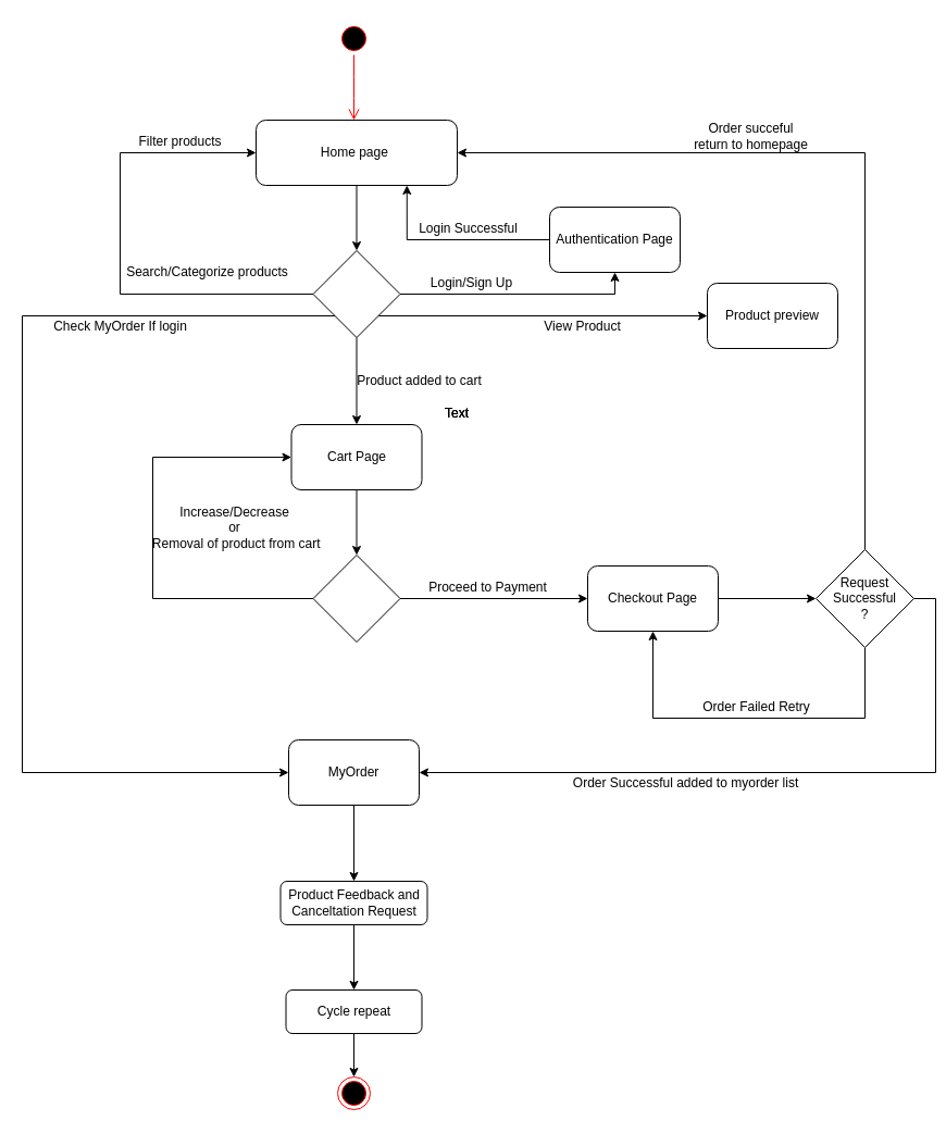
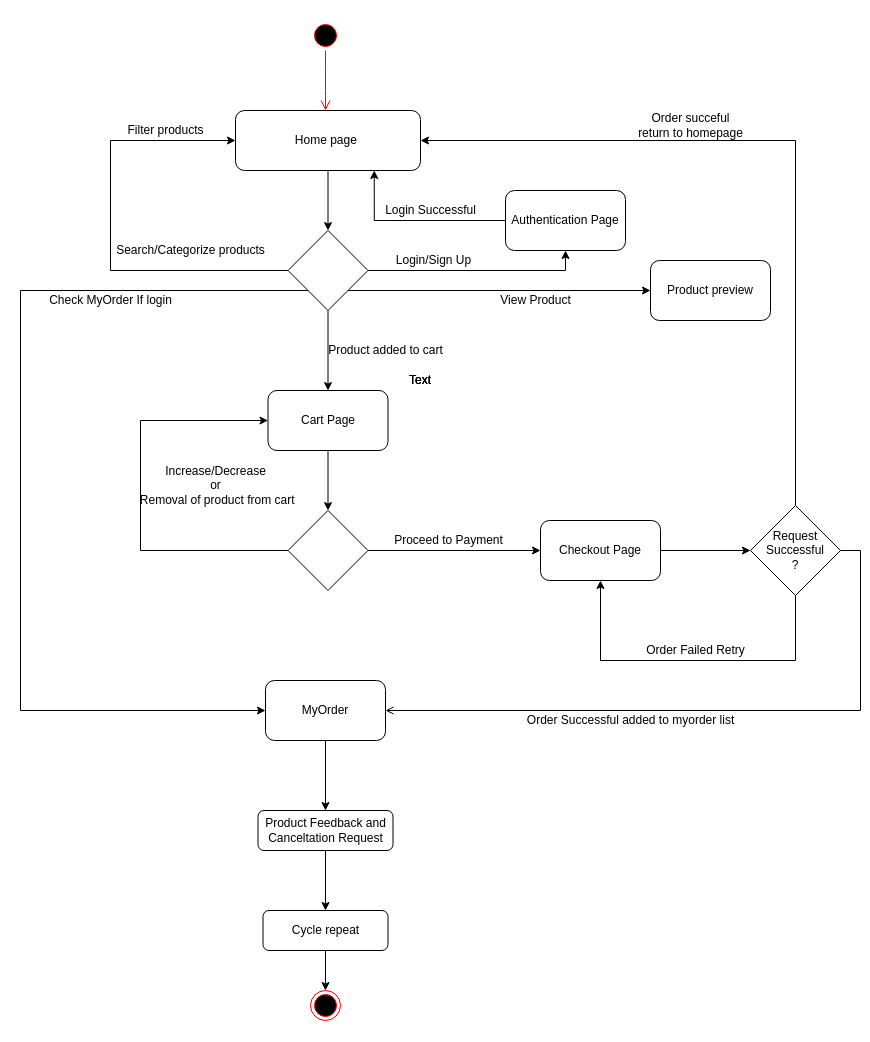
- <mxCell id="28" style="edgeStyle=orthogonalEdgeStyle;rounded=0;orthogonalLoop=1;jettySize=auto;html=1;exitX=1;exitY=0.5;exitDx=0;exitDy=0;entryX=1;entryY=0.5;entryDx=0;entryDy=0;" edge="1" parent="1" source="29" target="33"><mxGeometry relative="1" as="geometry"><mxPoint x="850" y="770" as="targetPoint" /></mxGeometry></mxCell>
+ <mxCell id="28" style="edgeStyle=orthogonalEdgeStyle;rounded=0;orthogonalLoop=1;jettySize=auto;html=1;exitX=1;exitY=0.5;exitDx=0;exitDy=0;entryX=1;entryY=0.5;entryDx=0;entryDy=0;endArrow=open;" edge="1" parent="1" source="29" target="33"><mxGeometry relative="1" as="geometry"><mxPoint x="850" y="770" as="targetPoint" /></mxGeometry></mxCell>
